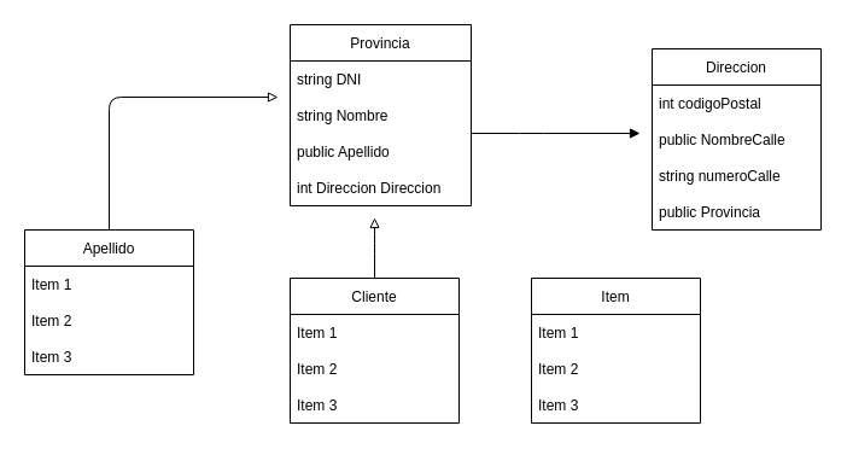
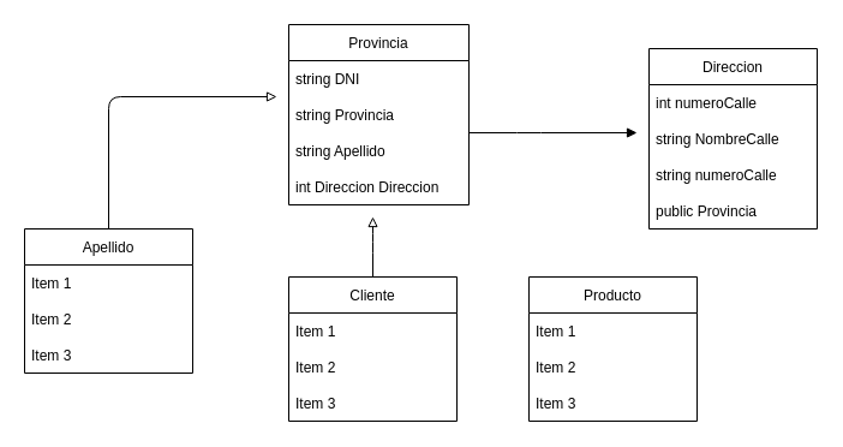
- <mxCell id="9" value="int codigoPostal" style="text;strokeColor=none;fillColor=none;align=left;verticalAlign=middle;spacingLeft=4;spacingRight=4;overflow=hidden;points=[[0,0.5],[1,0.5]];portConstraint=eastwest;rotatable=0;" parent="8" vertex="1"><mxGeometry y="30" width="140" height="30" as="geometry" /></mxCell>
+ <mxCell id="9" value="int numeroCalle" style="text;strokeColor=none;fillColor=none;align=left;verticalAlign=middle;spacingLeft=4;spacingRight=4;overflow=hidden;points=[[0,0.5],[1,0.5]];portConstraint=eastwest;rotatable=0;" parent="8" vertex="1"><mxGeometry y="30" width="140" height="30" as="geometry" /></mxCell>
- <mxCell id="5" value="string Nombre" style="text;strokeColor=none;fillColor=none;align=left;verticalAlign=middle;spacingLeft=4;spacingRight=4;overflow=hidden;points=[[0,0.5],[1,0.5]];portConstraint=eastwest;rotatable=0;" parent="3" vertex="1"><mxGeometry y="60" width="150" height="30" as="geometry" /></mxCell>
+ <mxCell id="5" value="string Provincia" style="text;strokeColor=none;fillColor=none;align=left;verticalAlign=middle;spacingLeft=4;spacingRight=4;overflow=hidden;points=[[0,0.5],[1,0.5]];portConstraint=eastwest;rotatable=0;" parent="3" vertex="1"><mxGeometry y="60" width="150" height="30" as="geometry" /></mxCell>
- <mxCell id="10" value="public NombreCalle" style="text;strokeColor=none;fillColor=none;align=left;verticalAlign=middle;spacingLeft=4;spacingRight=4;overflow=hidden;points=[[0,0.5],[1,0.5]];portConstraint=eastwest;rotatable=0;" parent="8" vertex="1"><mxGeometry y="60" width="140" height="30" as="geometry" /></mxCell>
+ <mxCell id="10" value="string NombreCalle" style="text;strokeColor=none;fillColor=none;align=left;verticalAlign=middle;spacingLeft=4;spacingRight=4;overflow=hidden;points=[[0,0.5],[1,0.5]];portConstraint=eastwest;rotatable=0;" parent="8" vertex="1"><mxGeometry y="60" width="140" height="30" as="geometry" /></mxCell>
- <mxCell id="6" value="public Apellido" style="text;strokeColor=none;fillColor=none;align=left;verticalAlign=middle;spacingLeft=4;spacingRight=4;overflow=hidden;points=[[0,0.5],[1,0.5]];portConstraint=eastwest;rotatable=0;" parent="3" vertex="1"><mxGeometry y="90" width="150" height="30" as="geometry" /></mxCell>
+ <mxCell id="6" value="string Apellido" style="text;strokeColor=none;fillColor=none;align=left;verticalAlign=middle;spacingLeft=4;spacingRight=4;overflow=hidden;points=[[0,0.5],[1,0.5]];portConstraint=eastwest;rotatable=0;" parent="3" vertex="1"><mxGeometry y="90" width="150" height="30" as="geometry" /></mxCell>
- <mxCell id="23" value="Item" style="swimlane;fontStyle=0;childLayout=stackLayout;horizontal=1;startSize=30;horizontalStack=0;resizeParent=1;resizeParentMax=0;resizeLast=0;collapsible=1;marginBottom=0;strokeColor=default;strokeWidth=1;fillColor=none;gradientColor=none;" parent="1" vertex="1"><mxGeometry x="440" y="230" width="140" height="120" as="geometry" /></mxCell>
+ <mxCell id="23" value="Producto" style="swimlane;fontStyle=0;childLayout=stackLayout;horizontal=1;startSize=30;horizontalStack=0;resizeParent=1;resizeParentMax=0;resizeLast=0;collapsible=1;marginBottom=0;strokeColor=default;strokeWidth=1;fillColor=none;gradientColor=none;" parent="1" vertex="1"><mxGeometry x="440" y="230" width="140" height="120" as="geometry" /></mxCell>
